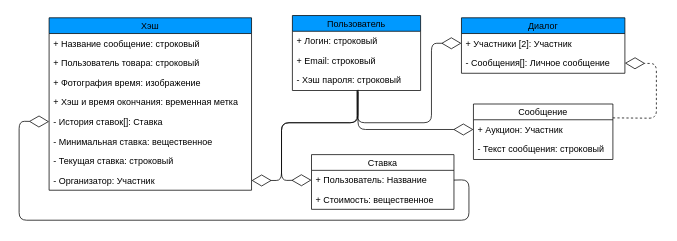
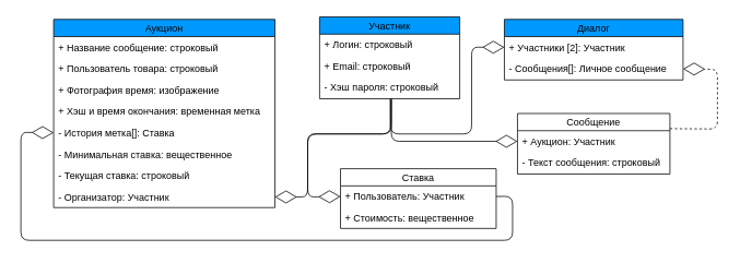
- <mxCell id="2" value="Пользователь" style="swimlane;fontStyle=0;childLayout=stackLayout;horizontal=1;startSize=21;fillColor=#0099FF;horizontalStack=0;resizeParent=1;resizeParentMax=0;resizeLast=0;collapsible=1;marginBottom=0;" parent="1" vertex="1"><mxGeometry x="384.5" y="20" width="171" height="100" as="geometry"><mxRectangle x="160" y="330" width="90" height="26" as="alternateBounds" /></mxGeometry></mxCell>
+ <mxCell id="2" value="Участник" style="swimlane;fontStyle=0;childLayout=stackLayout;horizontal=1;startSize=21;fillColor=#0099FF;horizontalStack=0;resizeParent=1;resizeParentMax=0;resizeLast=0;collapsible=1;marginBottom=0;" parent="1" vertex="1"><mxGeometry x="384.5" y="20" width="171" height="100" as="geometry"><mxRectangle x="160" y="330" width="90" height="26" as="alternateBounds" /></mxGeometry></mxCell>
- <mxCell id="12" value="Хэш" style="swimlane;fontStyle=0;childLayout=stackLayout;horizontal=1;startSize=21;fillColor=#0099FF;horizontalStack=0;resizeParent=1;resizeParentMax=0;resizeLast=0;collapsible=1;marginBottom=0;" parent="1" vertex="1"><mxGeometry x="60" y="23" width="270" height="230" as="geometry"><mxRectangle x="160" y="330" width="90" height="26" as="alternateBounds" /></mxGeometry></mxCell>
+ <mxCell id="12" value="Аукцион" style="swimlane;fontStyle=0;childLayout=stackLayout;horizontal=1;startSize=21;fillColor=#0099FF;horizontalStack=0;resizeParent=1;resizeParentMax=0;resizeLast=0;collapsible=1;marginBottom=0;" parent="1" vertex="1"><mxGeometry x="60" y="23" width="270" height="230" as="geometry"><mxRectangle x="160" y="330" width="90" height="26" as="alternateBounds" /></mxGeometry></mxCell>
- <mxCell id="17" value="- История ставок[]: Ставка" style="text;strokeColor=none;fillColor=none;align=left;verticalAlign=top;spacingLeft=4;spacingRight=4;overflow=hidden;rotatable=0;points=[[0,0.5],[1,0.5]];portConstraint=eastwest;" parent="12" vertex="1"><mxGeometry y="125" width="270" height="27" as="geometry" /></mxCell>
+ <mxCell id="17" value="- История метка[]: Ставка" style="text;strokeColor=none;fillColor=none;align=left;verticalAlign=top;spacingLeft=4;spacingRight=4;overflow=hidden;rotatable=0;points=[[0,0.5],[1,0.5]];portConstraint=eastwest;" parent="12" vertex="1"><mxGeometry y="125" width="270" height="27" as="geometry" /></mxCell>
- <mxCell id="22" value="+ Пользователь: Название" style="text;strokeColor=none;fillColor=none;align=left;verticalAlign=top;spacingLeft=4;spacingRight=4;overflow=hidden;rotatable=0;points=[[0,0.5],[1,0.5]];portConstraint=eastwest;" parent="21" vertex="1"><mxGeometry y="21" width="190" height="26" as="geometry" /></mxCell>
+ <mxCell id="22" value="+ Пользователь: Участник" style="text;strokeColor=none;fillColor=none;align=left;verticalAlign=top;spacingLeft=4;spacingRight=4;overflow=hidden;rotatable=0;points=[[0,0.5],[1,0.5]];portConstraint=eastwest;" parent="21" vertex="1"><mxGeometry y="21" width="190" height="26" as="geometry" /></mxCell>
